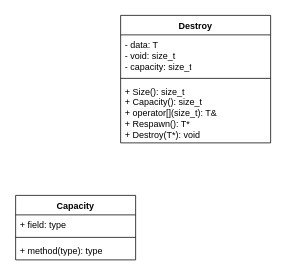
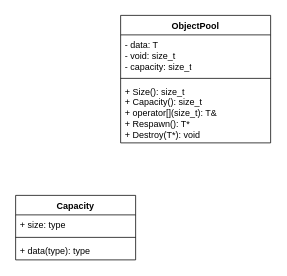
- <mxCell id="2" value="Destroy" style="swimlane;fontStyle=1;align=center;verticalAlign=top;childLayout=stackLayout;horizontal=1;startSize=26;horizontalStack=0;resizeParent=1;resizeParentMax=0;resizeLast=0;collapsible=1;marginBottom=0;whiteSpace=wrap;html=1;" parent="1" vertex="1"><mxGeometry x="160" y="20" width="200" height="170" as="geometry" /></mxCell>
+ <mxCell id="2" value="ObjectPool" style="swimlane;fontStyle=1;align=center;verticalAlign=top;childLayout=stackLayout;horizontal=1;startSize=26;horizontalStack=0;resizeParent=1;resizeParentMax=0;resizeLast=0;collapsible=1;marginBottom=0;whiteSpace=wrap;html=1;" parent="1" vertex="1"><mxGeometry x="160" y="20" width="200" height="170" as="geometry" /></mxCell>
- <mxCell id="7" value="+ field: type" style="text;strokeColor=none;fillColor=none;align=left;verticalAlign=top;spacingLeft=4;spacingRight=4;overflow=hidden;rotatable=0;points=[[0,0.5],[1,0.5]];portConstraint=eastwest;whiteSpace=wrap;html=1;" vertex="1" parent="6"><mxGeometry y="26" width="160" height="26" as="geometry" /></mxCell>
+ <mxCell id="7" value="+ size: type" style="text;strokeColor=none;fillColor=none;align=left;verticalAlign=top;spacingLeft=4;spacingRight=4;overflow=hidden;rotatable=0;points=[[0,0.5],[1,0.5]];portConstraint=eastwest;whiteSpace=wrap;html=1;" vertex="1" parent="6"><mxGeometry y="26" width="160" height="26" as="geometry" /></mxCell>
- <mxCell id="9" value="+ method(type): type" style="text;strokeColor=none;fillColor=none;align=left;verticalAlign=top;spacingLeft=4;spacingRight=4;overflow=hidden;rotatable=0;points=[[0,0.5],[1,0.5]];portConstraint=eastwest;whiteSpace=wrap;html=1;" vertex="1" parent="6"><mxGeometry y="60" width="160" height="26" as="geometry" /></mxCell>
+ <mxCell id="9" value="+ data(type): type" style="text;strokeColor=none;fillColor=none;align=left;verticalAlign=top;spacingLeft=4;spacingRight=4;overflow=hidden;rotatable=0;points=[[0,0.5],[1,0.5]];portConstraint=eastwest;whiteSpace=wrap;html=1;" vertex="1" parent="6"><mxGeometry y="60" width="160" height="26" as="geometry" /></mxCell>
